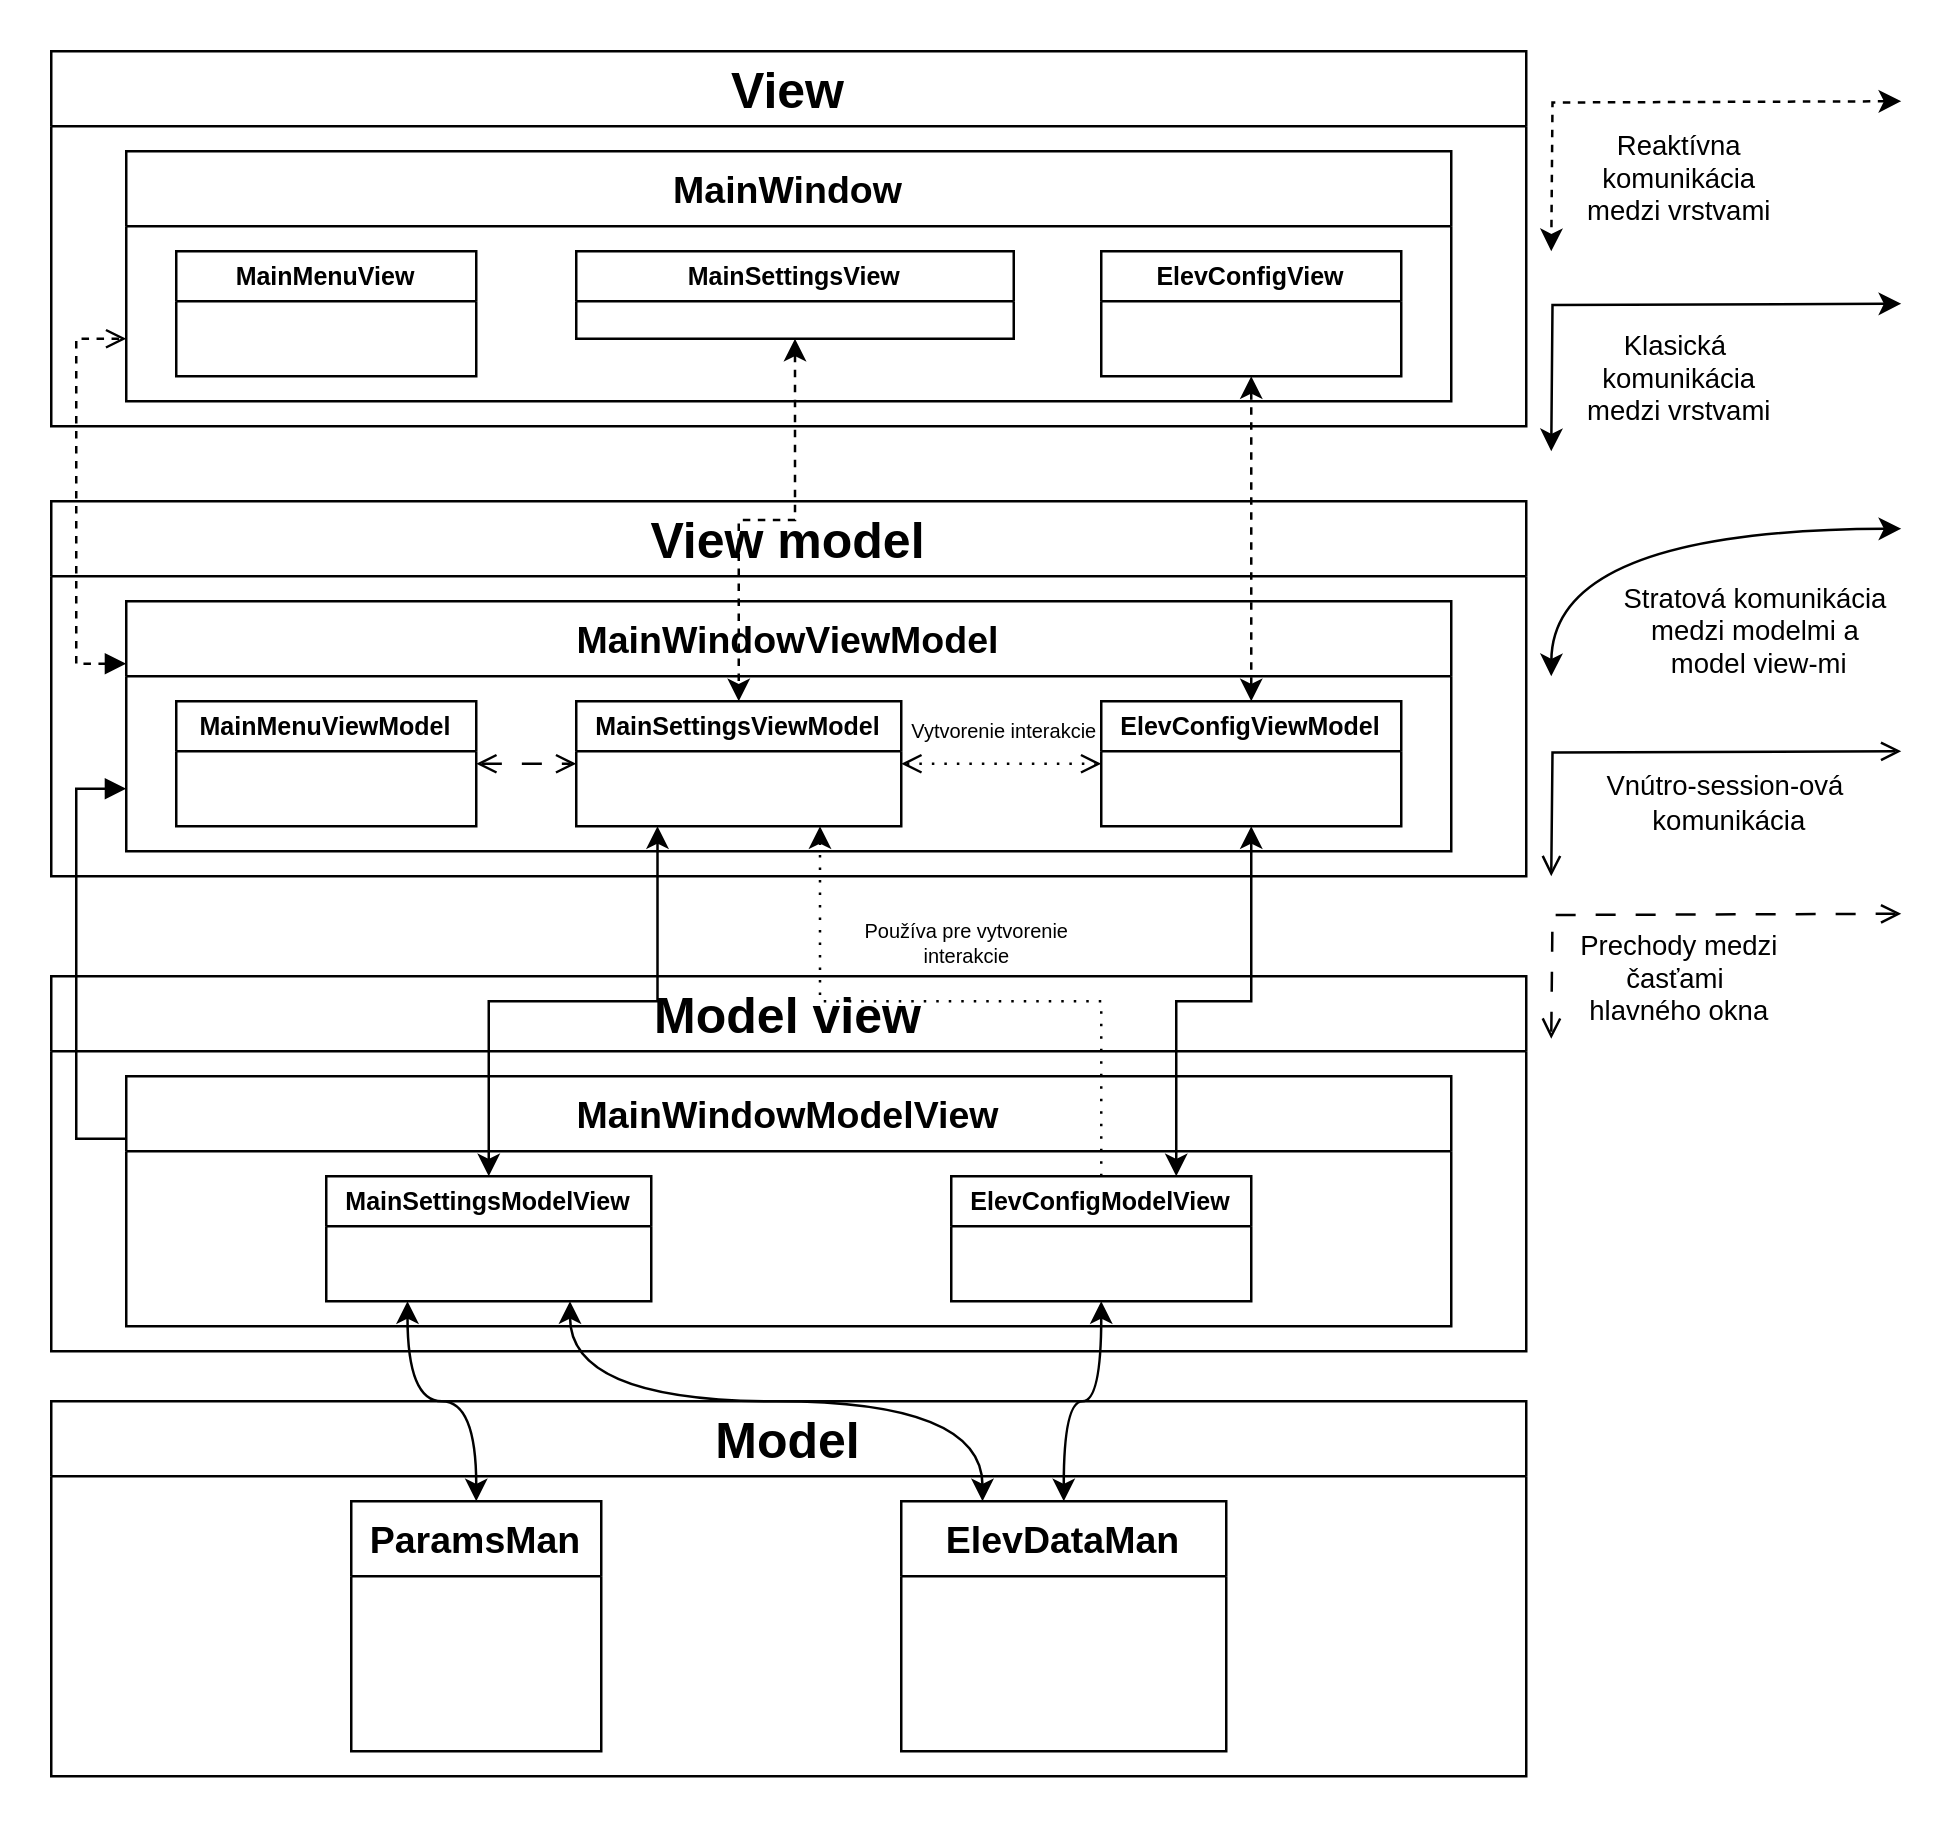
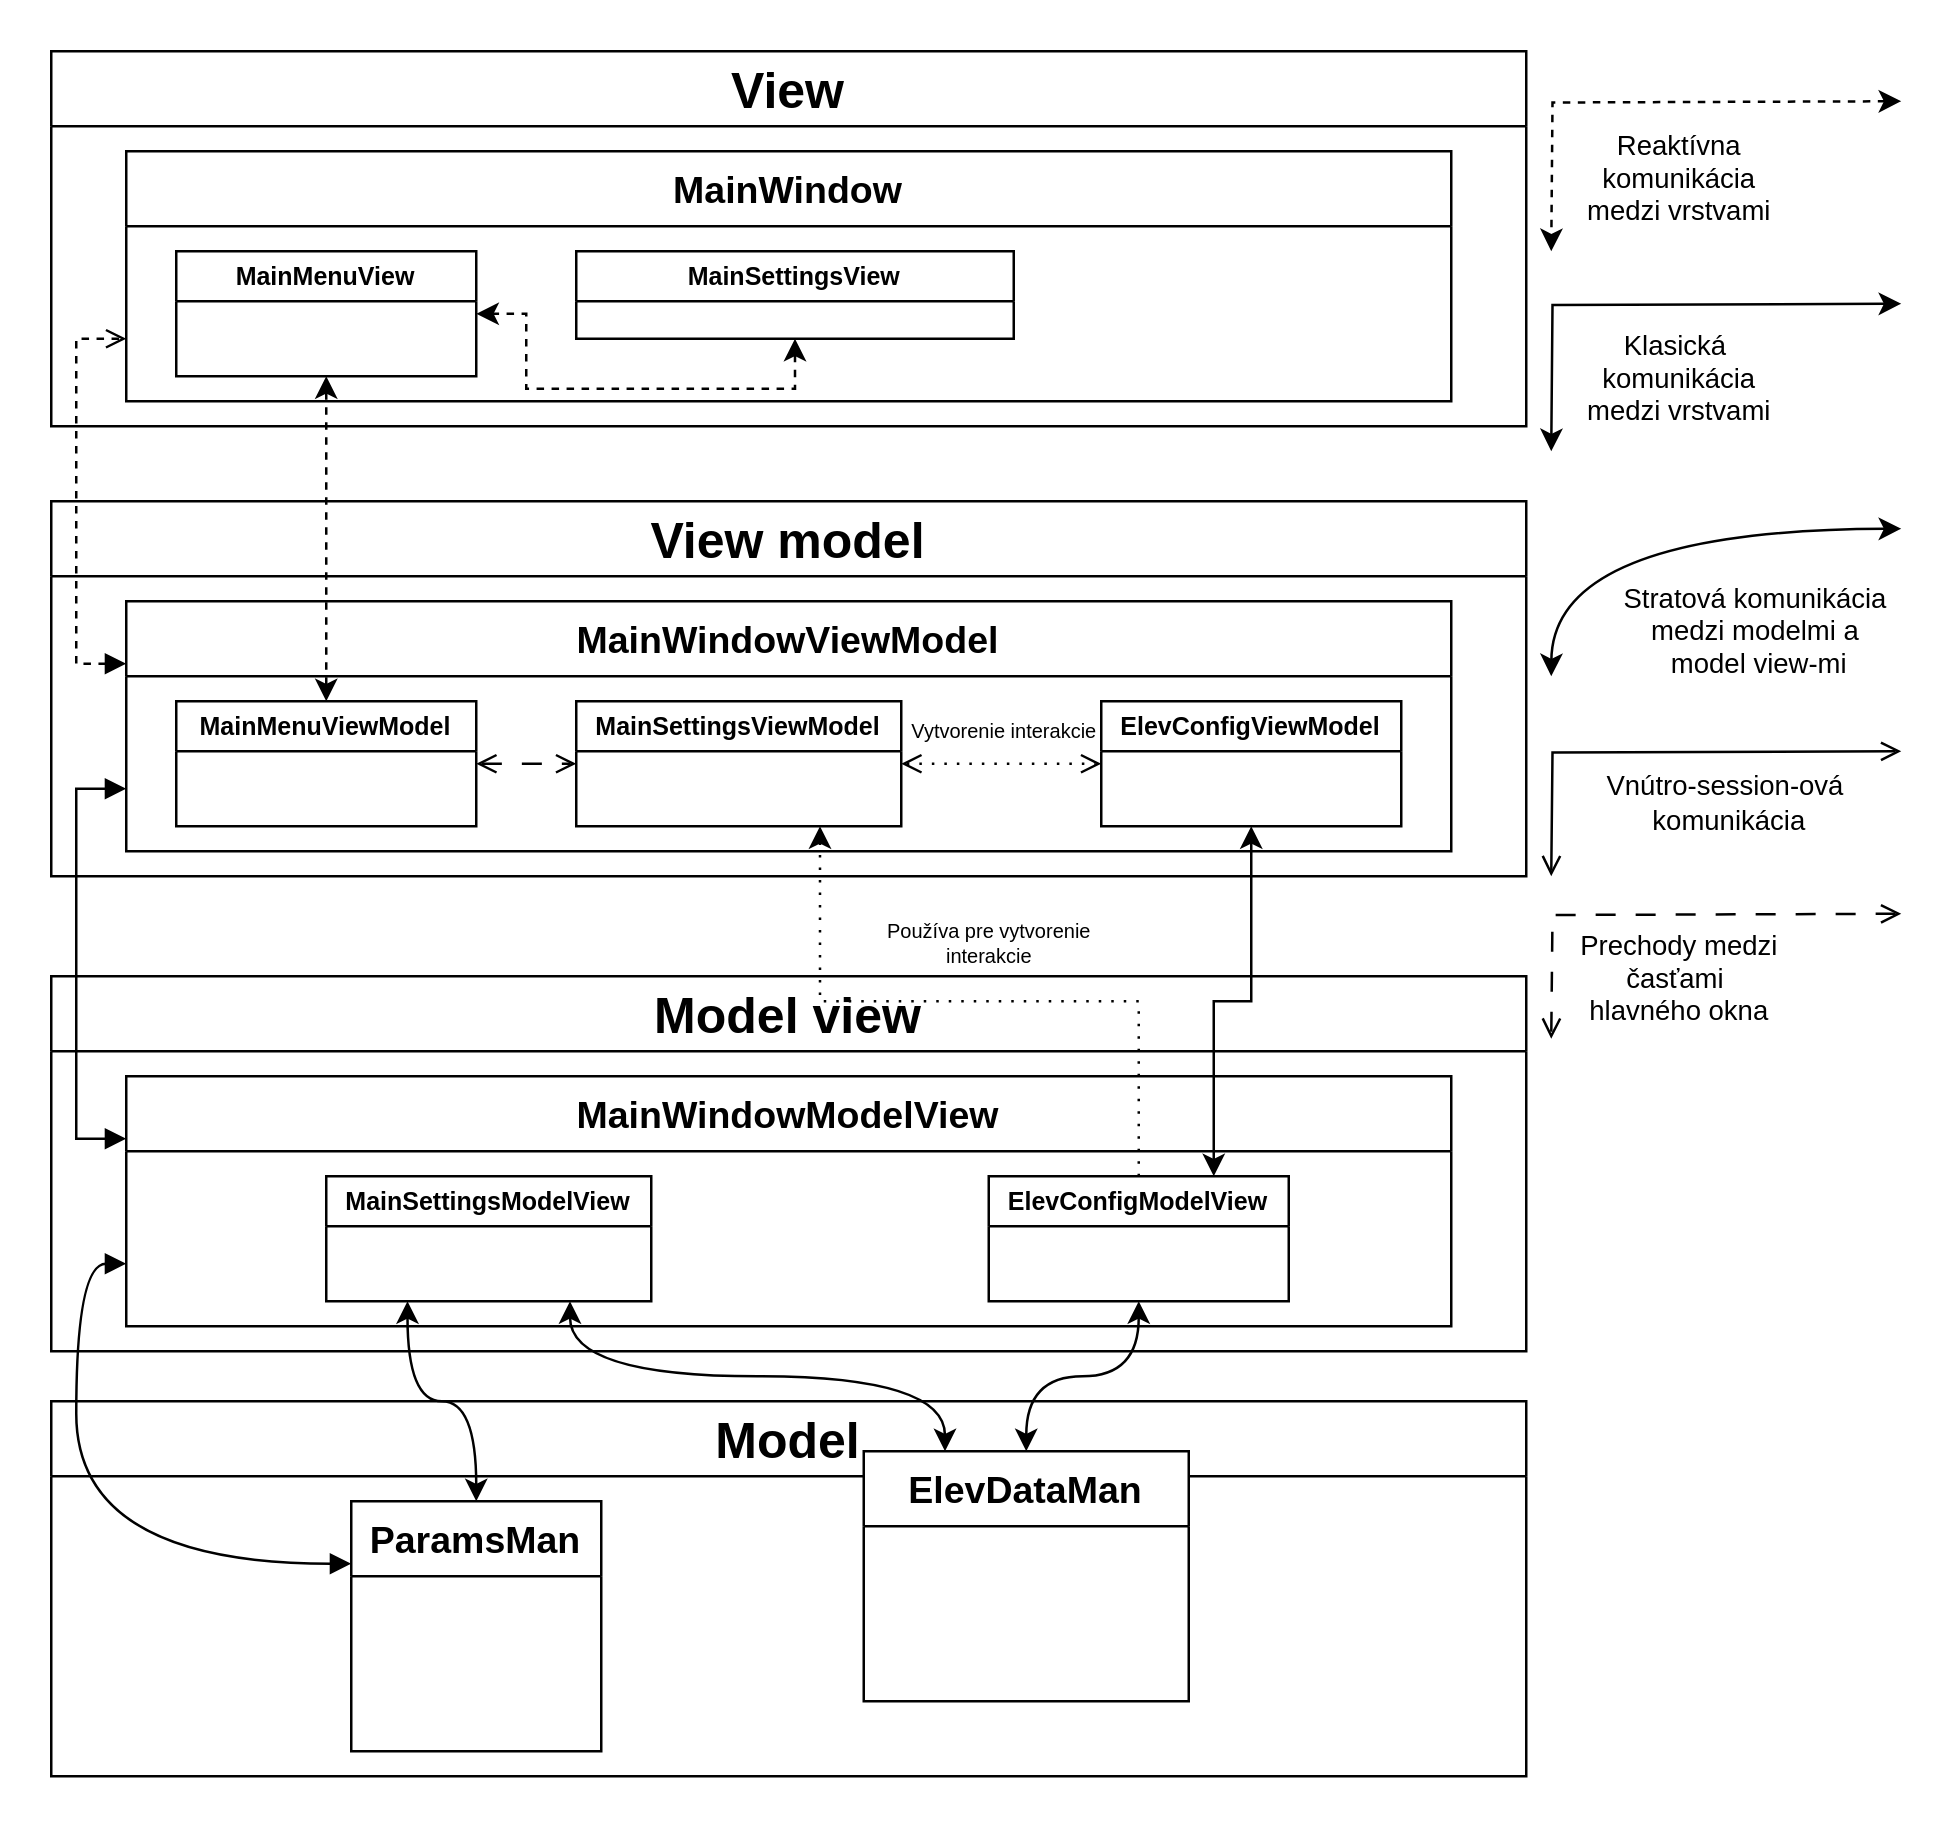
- <mxCell id="6" value="&lt;font style=&quot;font-size: 10px;&quot;&gt;ElevConfigView&lt;/font&gt;" style="swimlane;whiteSpace=wrap;html=1;startSize=20;fontSize=10;" vertex="1" parent="3"><mxGeometry x="390" y="40" width="120" height="50" as="geometry" /></mxCell>
- <mxCell id="33" style="edgeStyle=orthogonalEdgeStyle;rounded=0;orthogonalLoop=1;jettySize=auto;html=1;exitX=0.5;exitY=1;exitDx=0;exitDy=0;entryX=0.5;entryY=0;entryDx=0;entryDy=0;startArrow=classic;startFill=1;dashed=1;" edge="1" parent="1" source="5" target="13"><mxGeometry relative="1" as="geometry" /></mxCell>
+ <mxCell id="33" style="edgeStyle=orthogonalEdgeStyle;rounded=0;orthogonalLoop=1;jettySize=auto;html=1;exitX=0.5;exitY=1;exitDx=0;exitDy=0;startArrow=classic;startFill=1;dashed=1;" edge="1" parent="1" source="5" target="4"><mxGeometry relative="1" as="geometry" /></mxCell>
+ <mxCell id="32" style="edgeStyle=orthogonalEdgeStyle;rounded=0;orthogonalLoop=1;jettySize=auto;html=1;exitX=0.5;exitY=1;exitDx=0;exitDy=0;entryX=0.5;entryY=0;entryDx=0;entryDy=0;startArrow=classic;startFill=1;dashed=1;" edge="1" parent="1" source="4" target="10"><mxGeometry relative="1" as="geometry" /></mxCell>
- <mxCell id="34" style="edgeStyle=orthogonalEdgeStyle;rounded=0;orthogonalLoop=1;jettySize=auto;html=1;exitX=0.5;exitY=1;exitDx=0;exitDy=0;entryX=0.5;entryY=0;entryDx=0;entryDy=0;startArrow=classic;startFill=1;dashed=1;" edge="1" parent="1" source="6" target="14"><mxGeometry relative="1" as="geometry" /></mxCell>
- <mxCell id="37" style="edgeStyle=orthogonalEdgeStyle;rounded=0;orthogonalLoop=1;jettySize=auto;html=1;exitX=0.25;exitY=1;exitDx=0;exitDy=0;entryX=0.5;entryY=0;entryDx=0;entryDy=0;startArrow=classic;startFill=1;" edge="1" parent="1" source="13" target="17"><mxGeometry relative="1" as="geometry" /></mxCell>
- <mxCell id="42" style="edgeStyle=orthogonalEdgeStyle;rounded=0;orthogonalLoop=1;jettySize=auto;html=1;exitX=0;exitY=0.75;exitDx=0;exitDy=0;entryX=0;entryY=0.25;entryDx=0;entryDy=0;startArrow=block;startFill=1;endArrow=none;endFill=1;" edge="1" parent="1" source="8" target="16"><mxGeometry relative="1" as="geometry" /></mxCell>
+ <mxCell id="42" style="edgeStyle=orthogonalEdgeStyle;rounded=0;orthogonalLoop=1;jettySize=auto;html=1;exitX=0;exitY=0.75;exitDx=0;exitDy=0;entryX=0;entryY=0.25;entryDx=0;entryDy=0;startArrow=block;startFill=1;endArrow=block;endFill=1;" edge="1" parent="1" source="8" target="16"><mxGeometry relative="1" as="geometry" /></mxCell>
- <mxCell id="18" value="&lt;font style=&quot;font-size: 10px;&quot;&gt;ElevConfigModelView&lt;/font&gt;" style="swimlane;whiteSpace=wrap;html=1;startSize=20;fontSize=10;" vertex="1" parent="16"><mxGeometry x="330" y="40" width="120" height="50" as="geometry" /></mxCell>
+ <mxCell id="18" value="&lt;font style=&quot;font-size: 10px;&quot;&gt;ElevConfigModelView&lt;/font&gt;" style="swimlane;whiteSpace=wrap;html=1;startSize=20;fontSize=10;" vertex="1" parent="16"><mxGeometry x="345" y="40" width="120" height="50" as="geometry" /></mxCell>
+ <mxCell id="44" style="edgeStyle=orthogonalEdgeStyle;rounded=0;orthogonalLoop=1;jettySize=auto;html=1;exitX=0;exitY=0.75;exitDx=0;exitDy=0;entryX=0;entryY=0.25;entryDx=0;entryDy=0;curved=1;startArrow=block;startFill=1;endArrow=block;endFill=1;" edge="1" parent="1" source="16" target="28"><mxGeometry relative="1" as="geometry" /></mxCell>
- <mxCell id="29" value="&lt;font style=&quot;font-size: 15px;&quot;&gt;ElevDataMan&lt;/font&gt;" style="swimlane;whiteSpace=wrap;html=1;startSize=30;" vertex="1" parent="27"><mxGeometry x="340" y="40" width="130" height="100" as="geometry" /></mxCell>
+ <mxCell id="29" value="&lt;font style=&quot;font-size: 15px;&quot;&gt;ElevDataMan&lt;/font&gt;" style="swimlane;whiteSpace=wrap;html=1;startSize=30;" vertex="1" parent="27"><mxGeometry x="325" y="20" width="130" height="100" as="geometry" /></mxCell>
